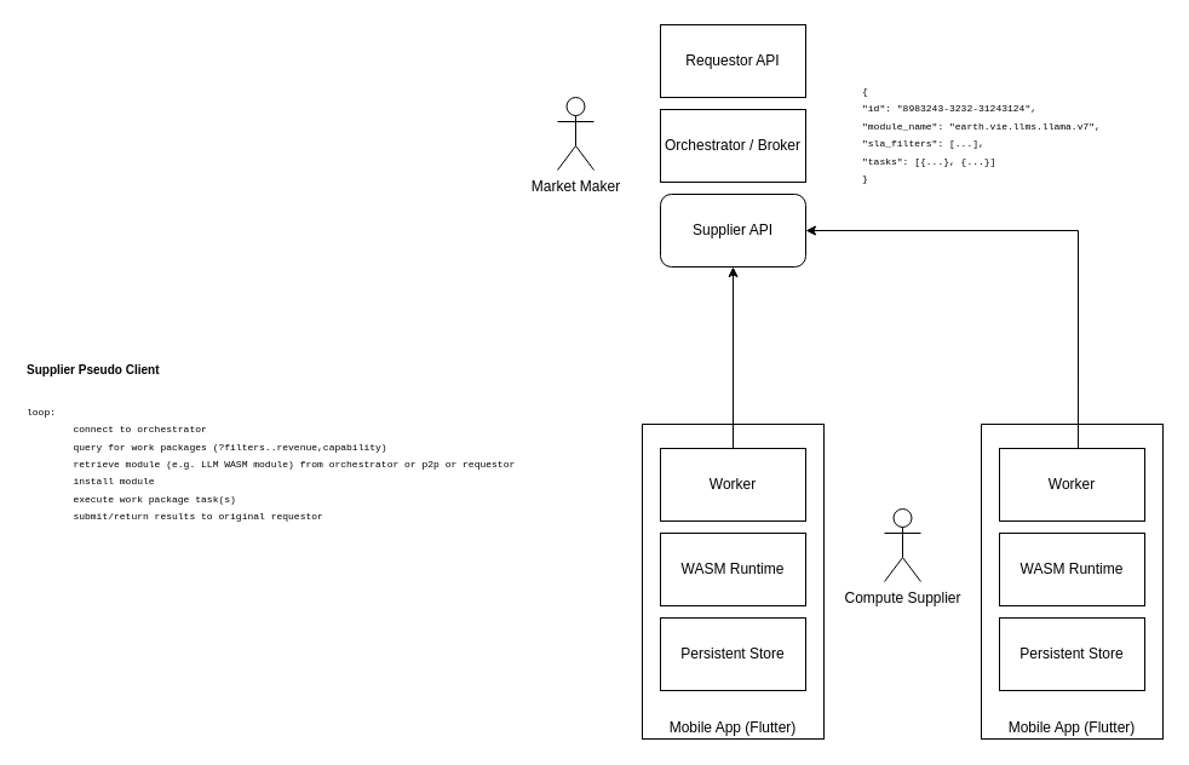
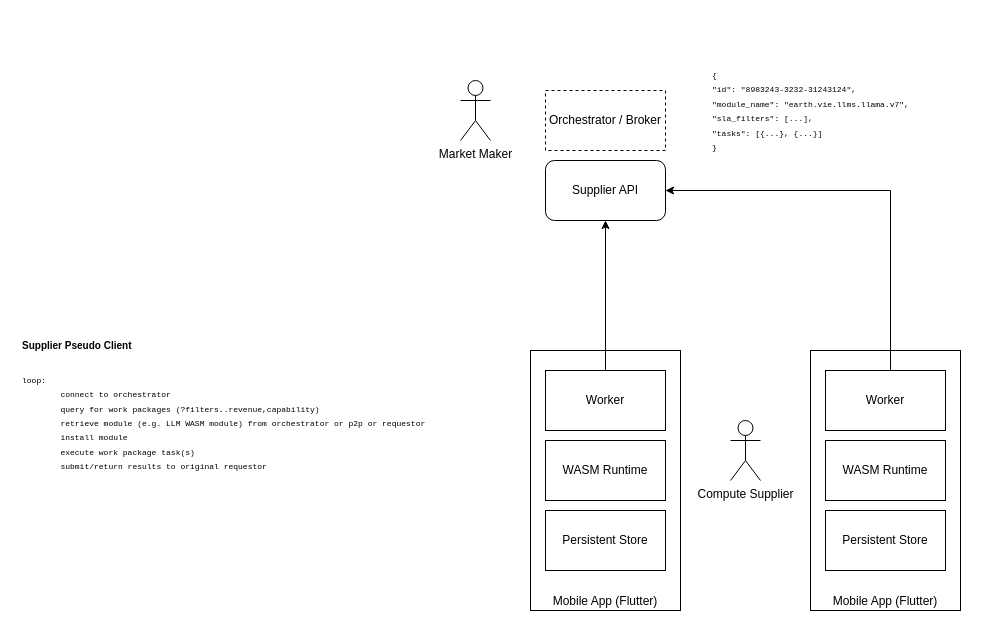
- <mxCell id="10" value="Requestor API" style="rounded=0;whiteSpace=wrap;html=1;" vertex="1" parent="1"><mxGeometry x="545" y="20" width="120" height="60" as="geometry" /></mxCell>
- <mxCell id="4" value="Orchestrator / Broker" style="rounded=0;whiteSpace=wrap;html=1;" vertex="1" parent="1"><mxGeometry x="545" y="90" width="120" height="60" as="geometry" /></mxCell>
+ <mxCell id="4" value="Orchestrator / Broker" style="rounded=0;whiteSpace=wrap;html=1;dashed=1;" vertex="1" parent="1"><mxGeometry x="545" y="90" width="120" height="60" as="geometry" /></mxCell>
- <mxCell id="8" value="&lt;h1 style=&quot;margin-top: 0px;&quot;&gt;&lt;font style=&quot;font-size: 10px;&quot;&gt;Supplier Pseudo Client&lt;/font&gt;&lt;/h1&gt;&lt;p&gt;&lt;font style=&quot;font-size: 8px;&quot; face=&quot;Courier New&quot;&gt;loop:&lt;br&gt;&lt;span style=&quot;white-space: pre;&quot;&gt;&#09;&lt;/span&gt;connect to orchestrator&lt;br&gt;&lt;span style=&quot;white-space: pre;&quot;&gt;&#09;&lt;/span&gt;query for work packages (?filters..revenue,capability)&lt;br&gt;&lt;span style=&quot;white-space: pre;&quot;&gt;&#09;&lt;/span&gt;retrieve module (e.g. LLM WASM module) from orchestrator or p2p or requestor&lt;br&gt;&amp;nbsp; &amp;nbsp; &amp;nbsp; &amp;nbsp; install module&lt;br&gt;&lt;span style=&quot;white-space: pre;&quot;&gt;&#09;&lt;/span&gt;execute work package task(s)&lt;br&gt;&amp;nbsp; &amp;nbsp; &amp;nbsp; &amp;nbsp; submit/return results to original requestor&lt;br&gt;&lt;span style=&quot;white-space: pre;&quot;&gt;&#09;&lt;/span&gt;&lt;br&gt;&lt;/font&gt;&lt;/p&gt;&lt;p&gt;&lt;br&gt;&lt;/p&gt;" style="text;html=1;whiteSpace=wrap;overflow=hidden;rounded=0;" vertex="1" parent="1"><mxGeometry x="20" y="280" width="410" height="190" as="geometry" /></mxCell>
+ <mxCell id="8" value="&lt;h1 style=&quot;margin-top: 0px;&quot;&gt;&lt;font style=&quot;font-size: 10px;&quot;&gt;Supplier Pseudo Client&lt;/font&gt;&lt;/h1&gt;&lt;p&gt;&lt;font style=&quot;font-size: 8px;&quot; face=&quot;Courier New&quot;&gt;loop:&lt;br&gt;&lt;span style=&quot;white-space: pre;&quot;&gt;&#09;&lt;/span&gt;connect to orchestrator&lt;br&gt;&lt;span style=&quot;white-space: pre;&quot;&gt;&#09;&lt;/span&gt;query for work packages (?filters..revenue,capability)&lt;br&gt;&lt;span style=&quot;white-space: pre;&quot;&gt;&#09;&lt;/span&gt;retrieve module (e.g. LLM WASM module) from orchestrator or p2p or requestor&lt;br&gt;&amp;nbsp; &amp;nbsp; &amp;nbsp; &amp;nbsp; install module&lt;br&gt;&lt;span style=&quot;white-space: pre;&quot;&gt;&#09;&lt;/span&gt;execute work package task(s)&lt;br&gt;&amp;nbsp; &amp;nbsp; &amp;nbsp; &amp;nbsp; submit/return results to original requestor&lt;br&gt;&lt;span style=&quot;white-space: pre;&quot;&gt;&#09;&lt;/span&gt;&lt;br&gt;&lt;/font&gt;&lt;/p&gt;&lt;p&gt;&lt;br&gt;&lt;/p&gt;" style="text;html=1;whiteSpace=wrap;overflow=hidden;rounded=0;" vertex="1" parent="1"><mxGeometry x="20" y="320" width="410" height="190" as="geometry" /></mxCell>
